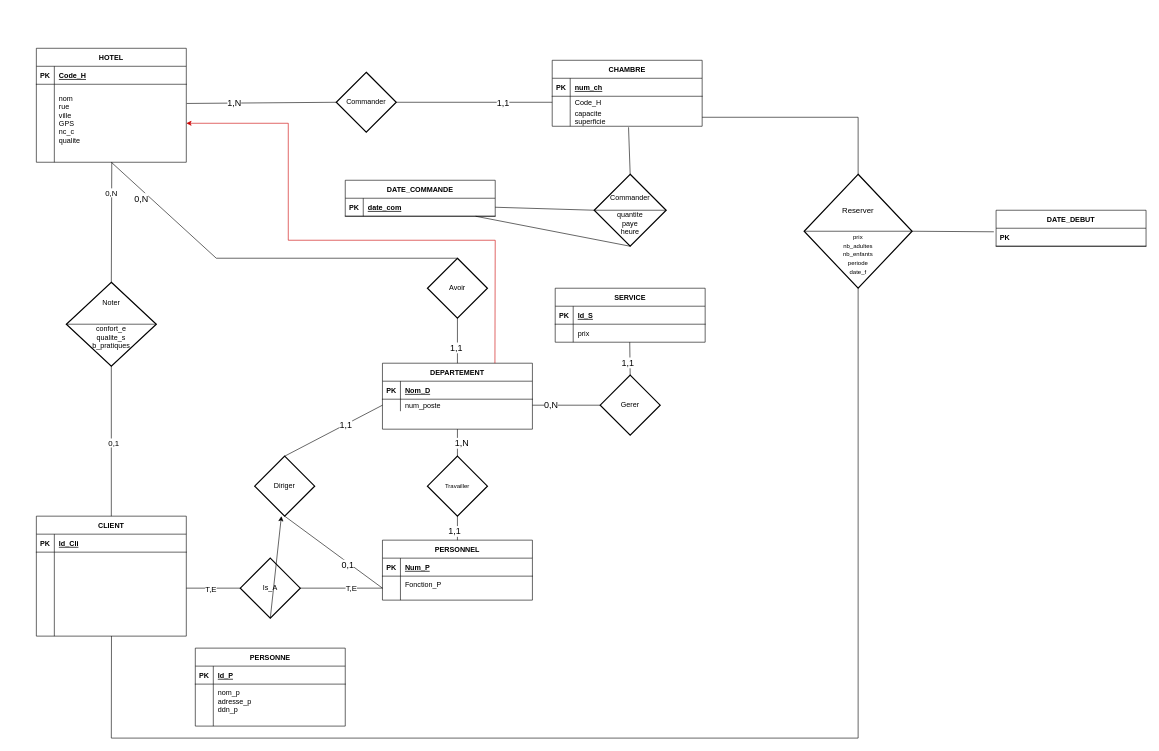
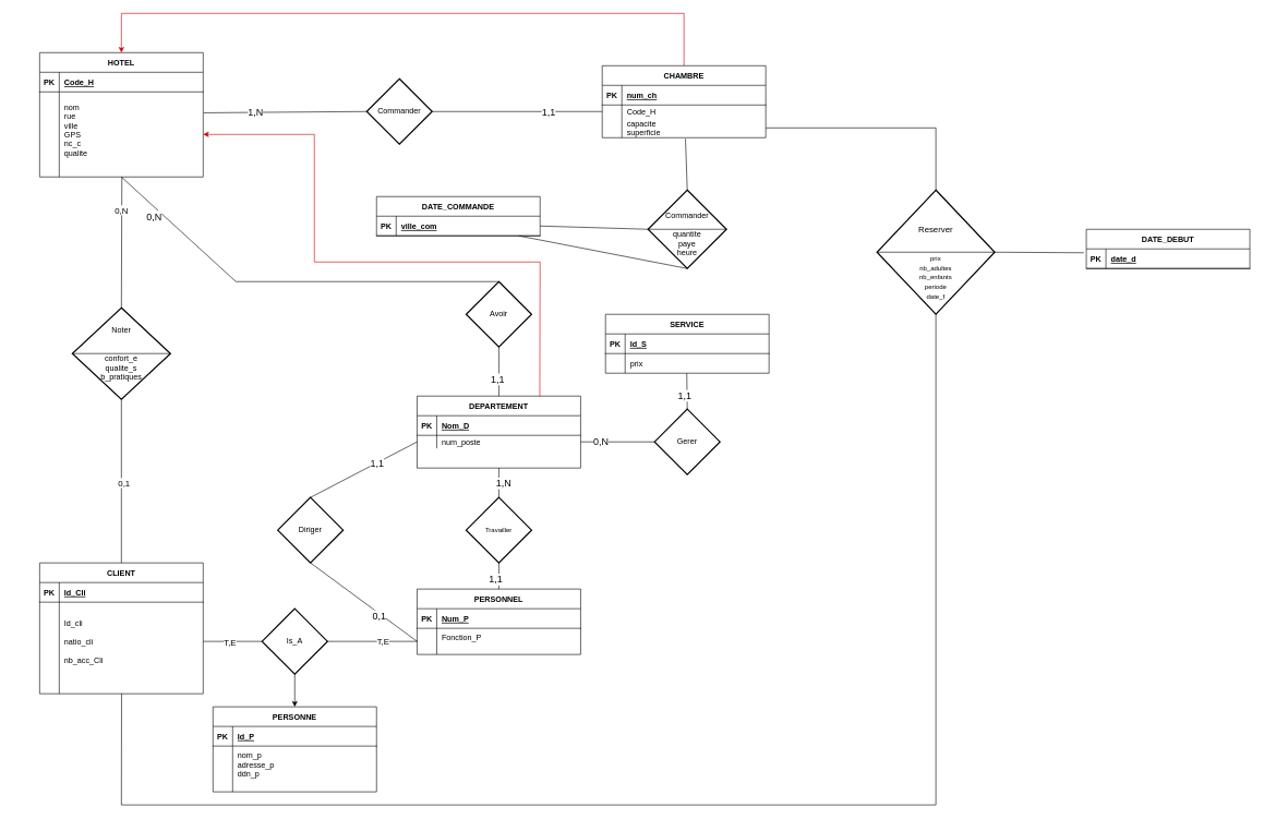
+ <mxCell id="112" value="" style="endArrow=classic;html=1;rounded=0;exitX=0.5;exitY=0;exitDx=0;exitDy=0;entryX=0.5;entryY=0;entryDx=0;entryDy=0;strokeColor=#CC0000;" edge="1" parent="1" source="47" target="2"><mxGeometry width="50" height="50" relative="1" as="geometry"><mxPoint x="900" y="350" as="sourcePoint" /><mxPoint x="800" y="230" as="targetPoint" /><Array as="points"><mxPoint x="1045" y="20" /><mxPoint x="185" y="20" /></Array></mxGeometry></mxCell>
- <mxCell id="92" value="date_com" style="shape=partialRectangle;overflow=hidden;connectable=0;fillColor=none;top=0;left=0;bottom=0;right=0;align=left;spacingLeft=6;fontStyle=5;" parent="90" vertex="1"><mxGeometry x="30" width="220" height="30" as="geometry"><mxRectangle width="220" height="30" as="alternateBounds" /></mxGeometry></mxCell>
+ <mxCell id="92" value="ville_com" style="shape=partialRectangle;overflow=hidden;connectable=0;fillColor=none;top=0;left=0;bottom=0;right=0;align=left;spacingLeft=6;fontStyle=5;" parent="90" vertex="1"><mxGeometry x="30" width="220" height="30" as="geometry"><mxRectangle width="220" height="30" as="alternateBounds" /></mxGeometry></mxCell>
+ <mxCell id="96" value="date_d" style="shape=partialRectangle;overflow=hidden;connectable=0;fillColor=none;top=0;left=0;bottom=0;right=0;align=left;spacingLeft=6;fontStyle=5;" parent="94" vertex="1"><mxGeometry x="30" width="220" height="30" as="geometry"><mxRectangle width="220" height="30" as="alternateBounds" /></mxGeometry></mxCell>
- <mxCell id="108" value="" style="endArrow=classic;html=1;rounded=0;exitX=0.5;exitY=1;exitDx=0;exitDy=0;exitPerimeter=0;" edge="1" parent="1" source="66" target="64"><mxGeometry width="50" height="50" relative="1" as="geometry"><mxPoint x="430" y="930" as="sourcePoint" /><mxPoint x="480" y="880" as="targetPoint" /></mxGeometry></mxCell>
+ <mxCell id="108" value="" style="endArrow=classic;html=1;rounded=0;exitX=0.5;exitY=1;exitDx=0;exitDy=0;exitPerimeter=0;entryX=0.5;entryY=0;entryDx=0;entryDy=0;" edge="1" parent="1" source="66" target="30"><mxGeometry width="50" height="50" relative="1" as="geometry"><mxPoint x="430" y="930" as="sourcePoint" /><mxPoint x="480" y="880" as="targetPoint" /></mxGeometry></mxCell>
+ <mxCell id="43" value="Id_cli&#10;&#10;natio_cli&#10;&#10;nb_acc_Cli" style="shape=partialRectangle;overflow=hidden;connectable=0;fillColor=none;top=0;left=0;bottom=0;right=0;align=left;spacingLeft=6;" parent="41" vertex="1"><mxGeometry x="30" width="220" height="120" as="geometry"><mxRectangle width="220" height="120" as="alternateBounds" /></mxGeometry></mxCell>
